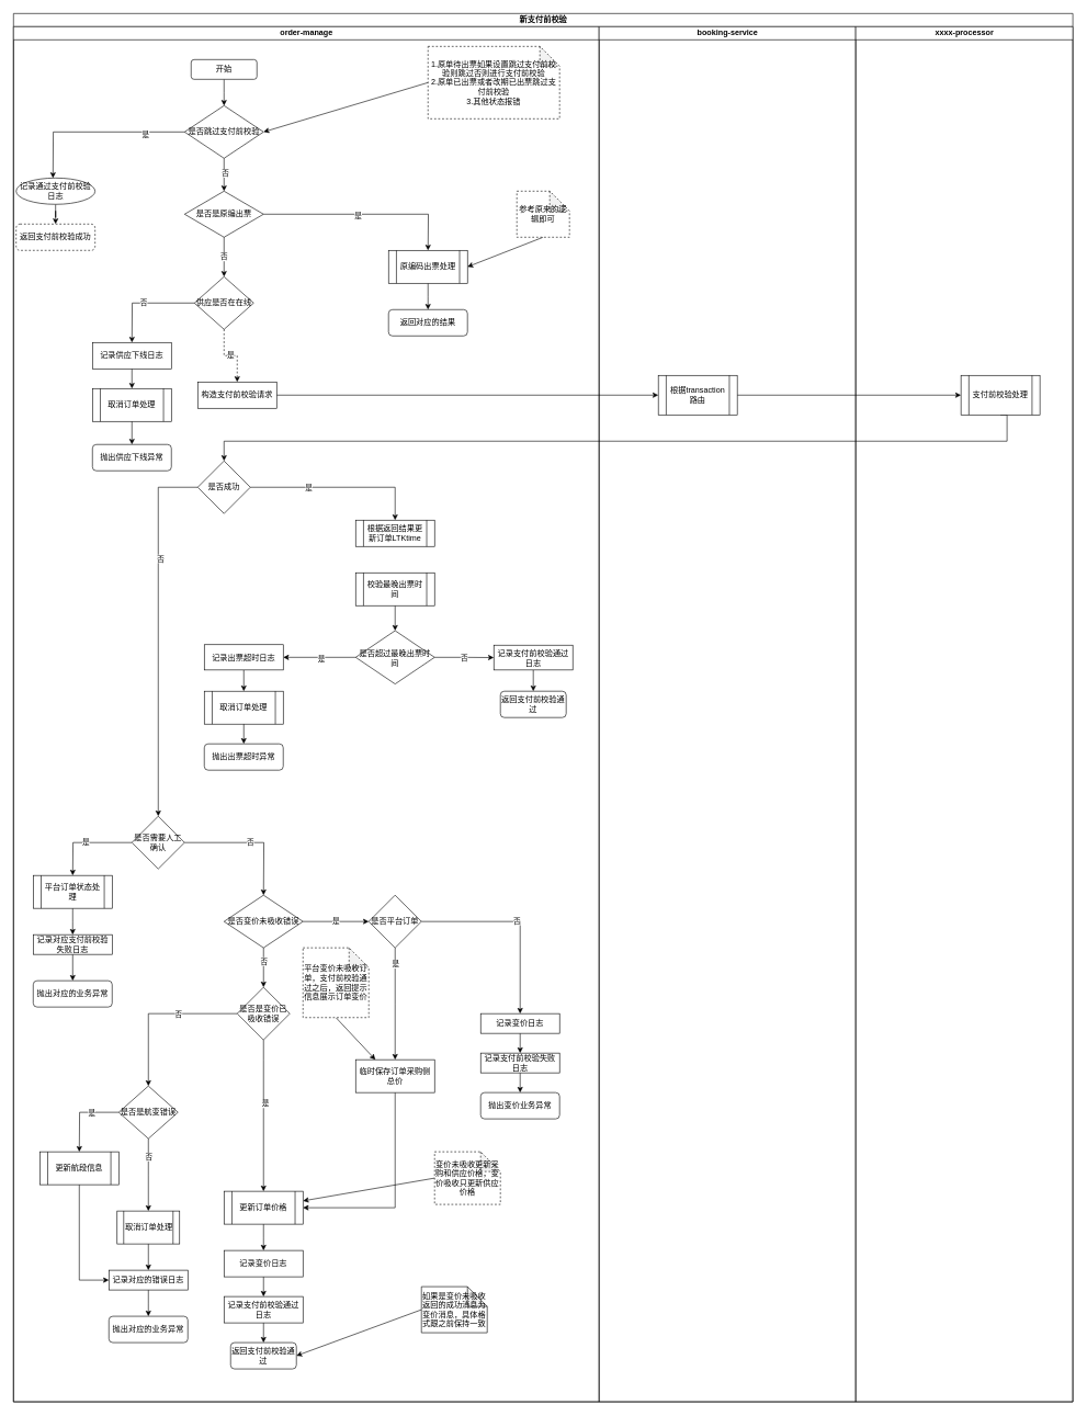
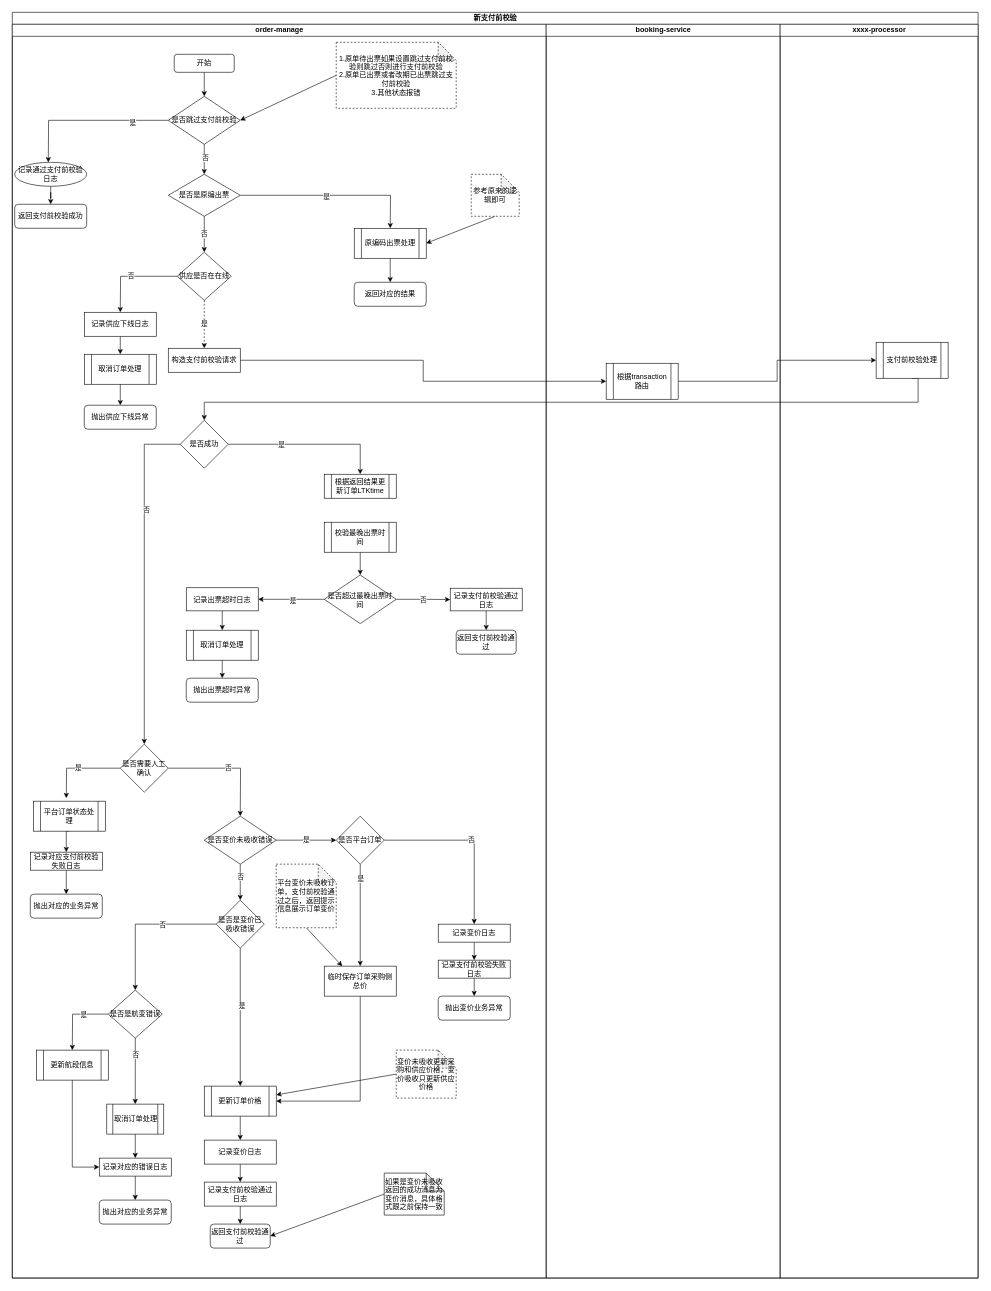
- <mxCell id="88" value="1.原单待出票如果设置跳过支付前校验则跳过否则进行支付前校验&lt;br&gt;2.原单已出票或者改期已出票跳过支付前校验&lt;br&gt;3.其他状态报错" style="shape=note;whiteSpace=wrap;html=1;backgroundOutline=1;darkOpacity=0.05;dashed=1;" vertex="1" parent="6"><mxGeometry x="630" y="30" width="200" height="110" as="geometry" /></mxCell>
+ <mxCell id="88" value="1.原单待出票如果设置跳过支付前校验则跳过否则进行支付前校验&lt;br&gt;2.原单已出票或者改期已出票跳过支付前校验&lt;br&gt;3.其他状态报错" style="shape=note;whiteSpace=wrap;html=1;backgroundOutline=1;darkOpacity=0.05;dashed=1;" vertex="1" parent="6"><mxGeometry x="540" y="30" width="200" height="110" as="geometry" /></mxCell>
- <mxCell id="79" value="返回支付前校验成功" style="rounded=1;whiteSpace=wrap;html=1;dashed=1;" parent="6" vertex="1"><mxGeometry x="4" y="300" width="120" height="40" as="geometry" /></mxCell>
+ <mxCell id="79" value="返回支付前校验成功" style="rounded=1;whiteSpace=wrap;html=1;" parent="6" vertex="1"><mxGeometry x="4" y="300" width="120" height="40" as="geometry" /></mxCell>
- <mxCell id="9" value="构造支付前校验请求" style="rounded=0;whiteSpace=wrap;html=1;" parent="6" vertex="1"><mxGeometry x="280" y="540" width="120" height="40" as="geometry" /></mxCell>
+ <mxCell id="9" value="构造支付前校验请求" style="rounded=0;whiteSpace=wrap;html=1;" parent="6" vertex="1"><mxGeometry x="260" y="540" width="120" height="40" as="geometry" /></mxCell>
- <mxCell id="111" value="根据transaction路由" style="shape=process;whiteSpace=wrap;html=1;backgroundOutline=1;" parent="110" vertex="1"><mxGeometry x="90" y="530" width="120" height="60" as="geometry" /></mxCell>
+ <mxCell id="111" value="根据transaction路由" style="shape=process;whiteSpace=wrap;html=1;backgroundOutline=1;" parent="110" vertex="1"><mxGeometry x="100" y="565" width="120" height="60" as="geometry" /></mxCell>
- <mxCell id="19" value="平台订单状态处理" style="shape=process;whiteSpace=wrap;html=1;backgroundOutline=1;" parent="6" vertex="1"><mxGeometry x="30" y="1290" width="120" height="50" as="geometry" /></mxCell>
+ <mxCell id="19" value="平台订单状态处理" style="shape=process;whiteSpace=wrap;html=1;backgroundOutline=1;" parent="6" vertex="1"><mxGeometry x="35" y="1295" width="120" height="50" as="geometry" /></mxCell>
